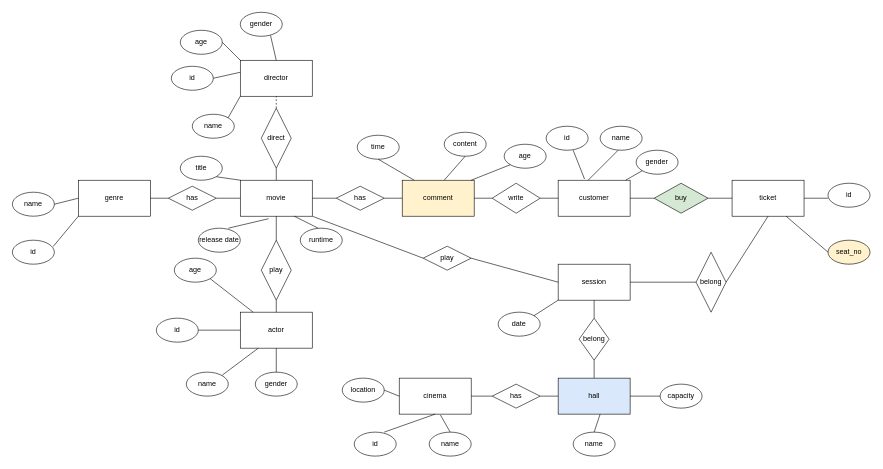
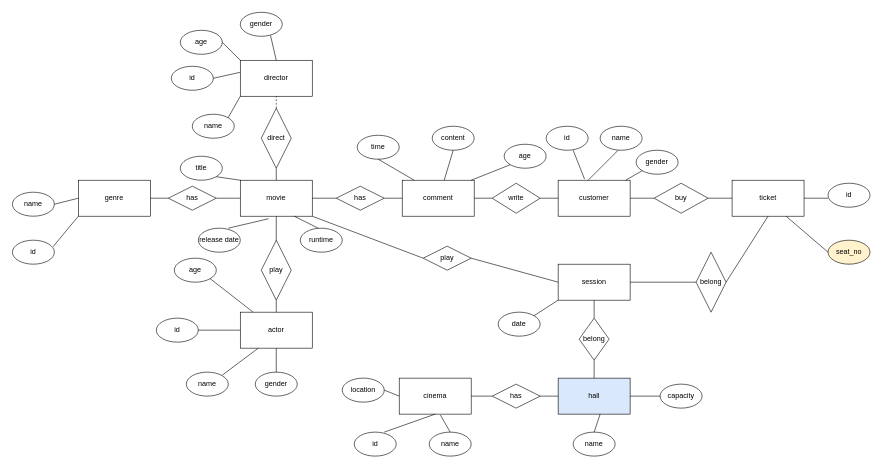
- <mxCell id="55" value="content" style="ellipse;whiteSpace=wrap;html=1;" vertex="1" parent="1"><mxGeometry x="740" y="220" width="70" height="40" as="geometry" /></mxCell>
+ <mxCell id="55" value="content" style="ellipse;whiteSpace=wrap;html=1;" vertex="1" parent="1"><mxGeometry x="720" y="210" width="70" height="40" as="geometry" /></mxCell>
- <mxCell id="3" value="comment" style="rounded=0;whiteSpace=wrap;html=1;fillColor=#fff2cc;" vertex="1" parent="1"><mxGeometry x="670" y="300" width="120" height="60" as="geometry" /></mxCell>
+ <mxCell id="3" value="comment" style="rounded=0;whiteSpace=wrap;html=1;" vertex="1" parent="1"><mxGeometry x="670" y="300" width="120" height="60" as="geometry" /></mxCell>
- <mxCell id="15" value="buy" style="rhombus;whiteSpace=wrap;html=1;fillColor=#d5e8d4;" vertex="1" parent="1"><mxGeometry x="1090" y="305" width="90" height="50" as="geometry" /></mxCell>
+ <mxCell id="15" value="buy" style="rhombus;whiteSpace=wrap;html=1;" vertex="1" parent="1"><mxGeometry x="1090" y="305" width="90" height="50" as="geometry" /></mxCell>
